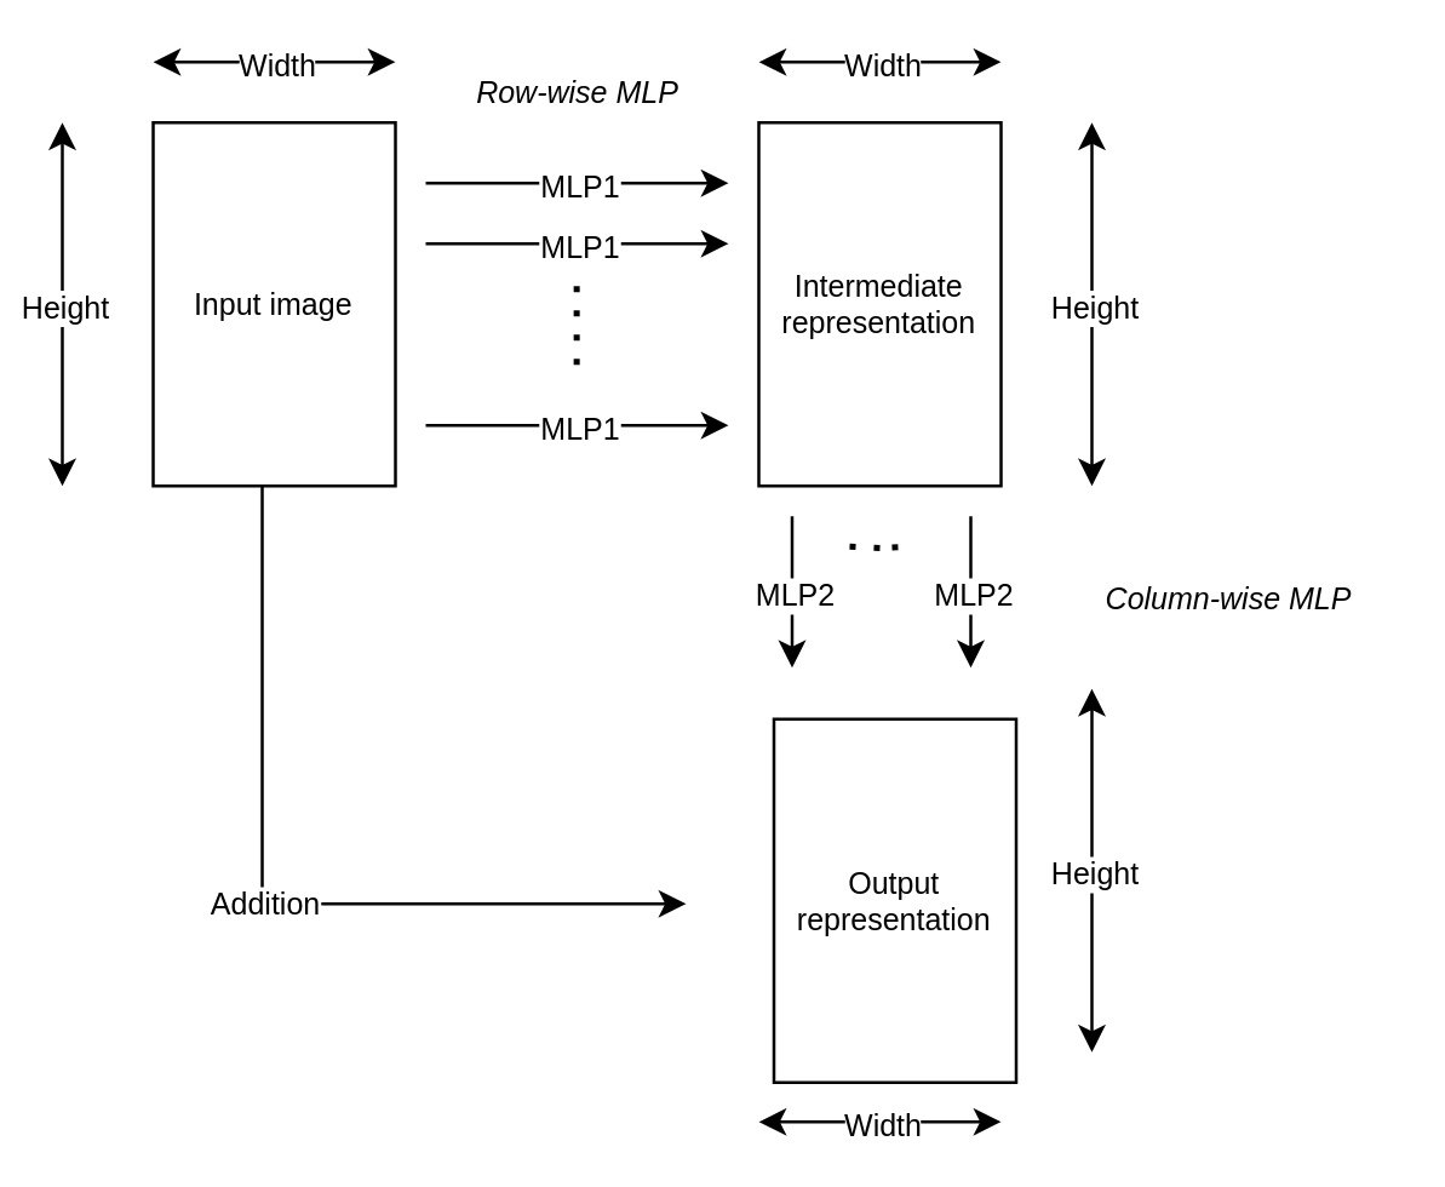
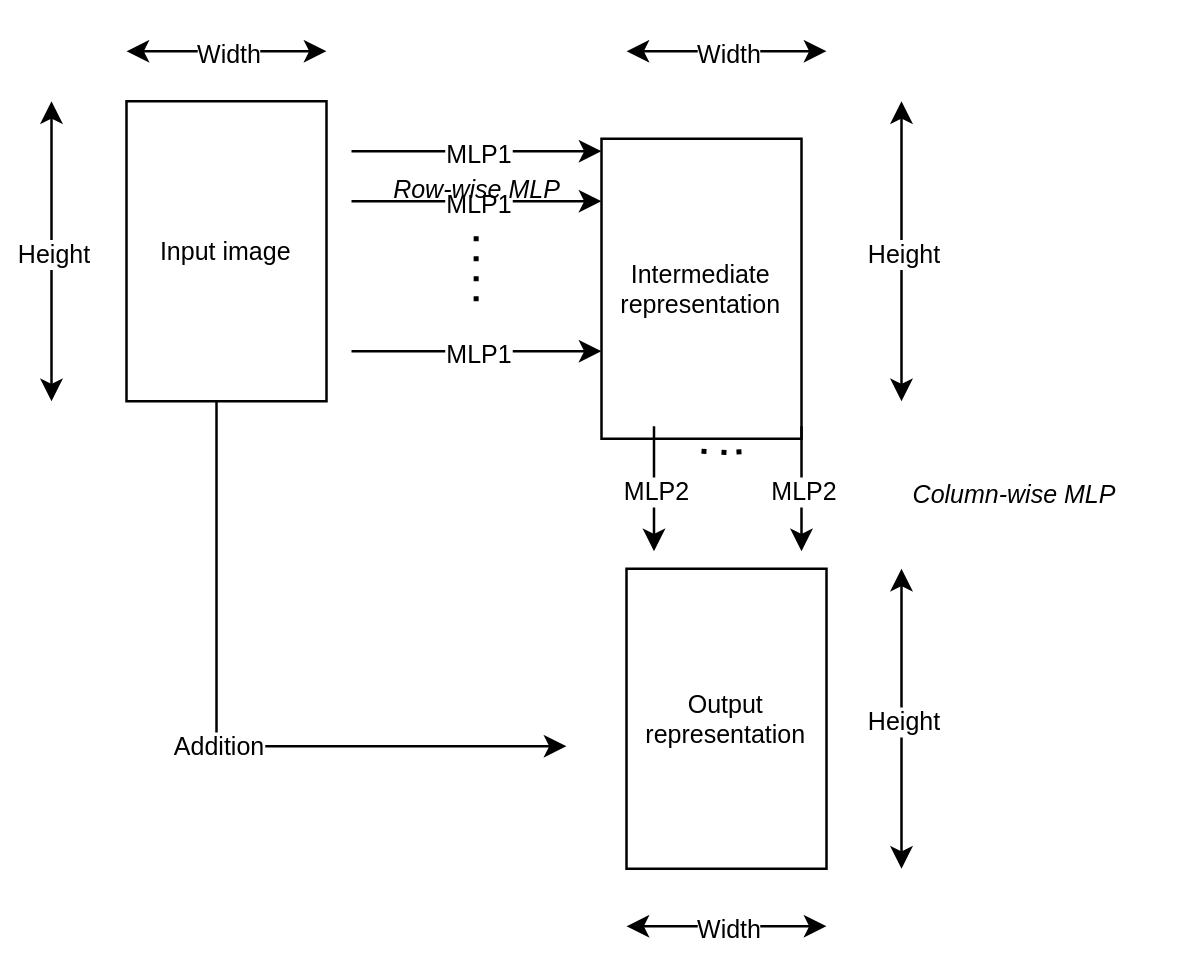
- <mxCell id="15" value="&lt;font style=&quot;font-size: 10px&quot;&gt;&lt;i style=&quot;font-size: 10px;&quot;&gt;Row-wise MLP&lt;/i&gt;&lt;/font&gt;" style="text;html=1;align=center;verticalAlign=middle;resizable=0;points=[];autosize=1;strokeColor=none;fontSize=10;" vertex="1" parent="2"><mxGeometry x="130" width="80" height="20" as="geometry" /></mxCell>
+ <mxCell id="15" value="&lt;font style=&quot;font-size: 10px&quot;&gt;&lt;i style=&quot;font-size: 10px;&quot;&gt;Row-wise MLP&lt;/i&gt;&lt;/font&gt;" style="text;html=1;align=center;verticalAlign=middle;resizable=0;points=[];autosize=1;strokeColor=none;fontSize=10;" vertex="1" parent="2"><mxGeometry x="130" y="45" width="80" height="20" as="geometry" /></mxCell>
- <mxCell id="4" value="&lt;div style=&quot;font-size: 10px&quot;&gt;&lt;font style=&quot;font-size: 10px&quot;&gt;Intermediate&lt;/font&gt;&lt;/div&gt;&lt;div style=&quot;font-size: 10px&quot;&gt;&lt;font style=&quot;font-size: 10px&quot;&gt;representation&lt;br style=&quot;font-size: 10px;&quot;&gt;&lt;/font&gt;&lt;/div&gt;" style="rounded=0;whiteSpace=wrap;html=1;fontSize=10;" vertex="1" parent="2"><mxGeometry x="230" y="20" width="80" height="120" as="geometry" /></mxCell>
+ <mxCell id="4" value="&lt;div style=&quot;font-size: 10px&quot;&gt;&lt;font style=&quot;font-size: 10px&quot;&gt;Intermediate&lt;/font&gt;&lt;/div&gt;&lt;div style=&quot;font-size: 10px&quot;&gt;&lt;font style=&quot;font-size: 10px&quot;&gt;representation&lt;br style=&quot;font-size: 10px;&quot;&gt;&lt;/font&gt;&lt;/div&gt;" style="rounded=0;whiteSpace=wrap;html=1;fontSize=10;" vertex="1" parent="2"><mxGeometry x="220" y="35" width="80" height="120" as="geometry" /></mxCell>
- <mxCell id="20" value="&lt;font style=&quot;font-size: 10px&quot;&gt;Output representation&lt;/font&gt;" style="rounded=0;whiteSpace=wrap;html=1;fontSize=10;" vertex="1" parent="2"><mxGeometry x="235" y="217" width="80" height="120" as="geometry" /></mxCell>
+ <mxCell id="20" value="&lt;font style=&quot;font-size: 10px&quot;&gt;Output representation&lt;/font&gt;" style="rounded=0;whiteSpace=wrap;html=1;fontSize=10;" vertex="1" parent="2"><mxGeometry x="230" y="207" width="80" height="120" as="geometry" /></mxCell>
